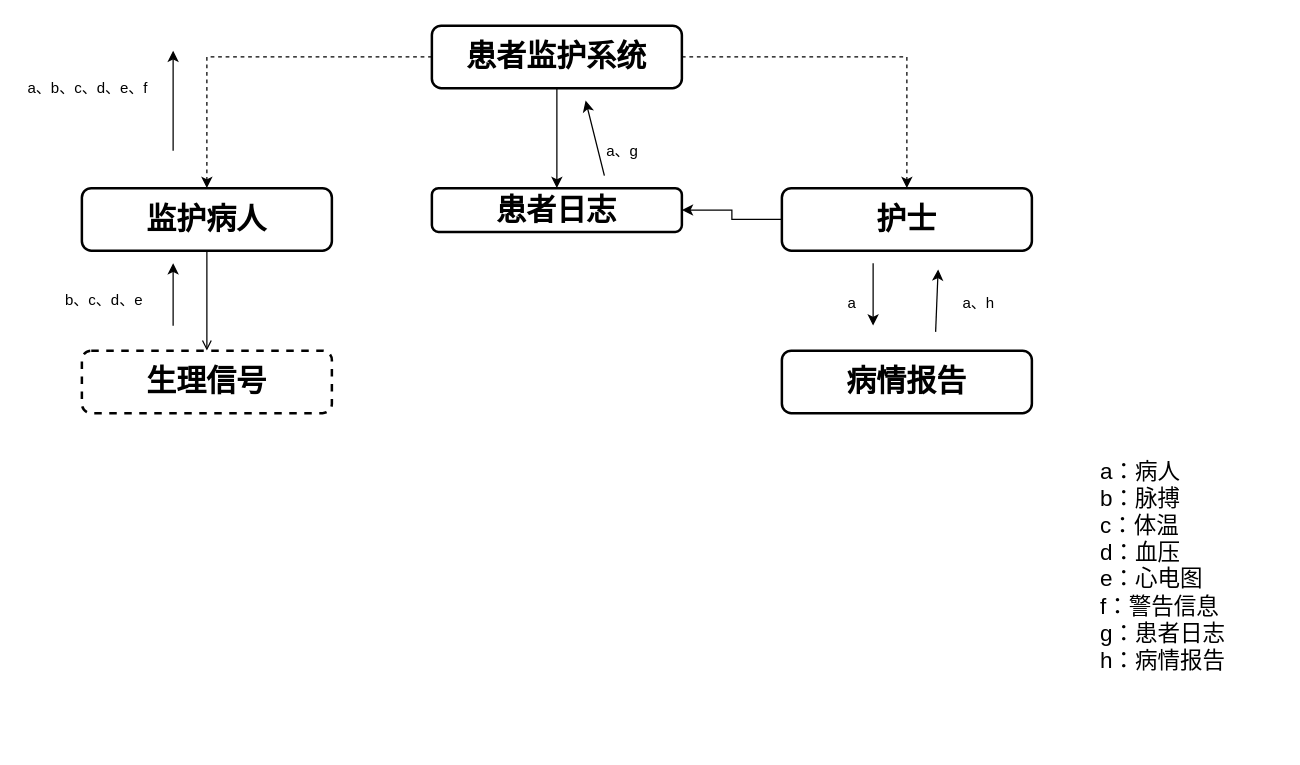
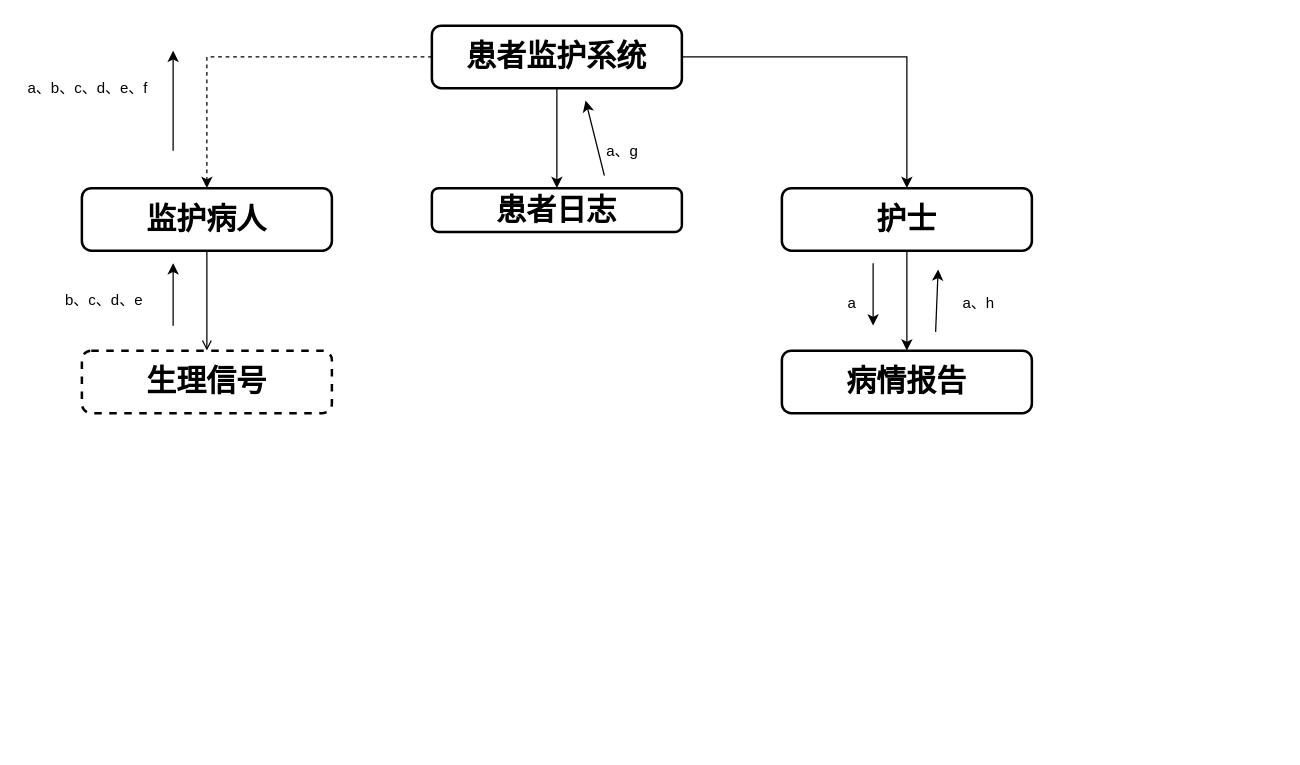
- <mxCell id="3" value="" style="edgeStyle=orthogonalEdgeStyle;rounded=0;orthogonalLoop=1;jettySize=auto;html=1;dashed=1;" edge="1" parent="1" source="5" target="10"><mxGeometry relative="1" as="geometry" /></mxCell>
+ <mxCell id="3" value="" style="edgeStyle=orthogonalEdgeStyle;rounded=0;orthogonalLoop=1;jettySize=auto;html=1;" edge="1" parent="1" source="5" target="10"><mxGeometry relative="1" as="geometry" /></mxCell>
- <mxCell id="9" value="" style="edgeStyle=orthogonalEdgeStyle;rounded=0;orthogonalLoop=1;jettySize=auto;html=1;" edge="1" parent="1" source="10" target="12"><mxGeometry relative="1" as="geometry" /></mxCell>
+ <mxCell id="9" value="" style="edgeStyle=orthogonalEdgeStyle;rounded=0;orthogonalLoop=1;jettySize=auto;html=1;" edge="1" parent="1" source="10" target="11"><mxGeometry relative="1" as="geometry" /></mxCell>
- <mxCell id="13" value="&lt;font style=&quot;font-size: 18px&quot;&gt;a：病人&lt;br&gt;b：脉搏&lt;br&gt;c：体温&lt;br&gt;d：血压&lt;br&gt;e：心电图&lt;br&gt;f：警告信息&lt;br&gt;g：患者日志&lt;br&gt;h：病情报告&lt;br&gt;&lt;/font&gt;" style="text;html=1;" vertex="1" parent="1"><mxGeometry x="878" y="360" width="140" height="230" as="geometry" /></mxCell>
